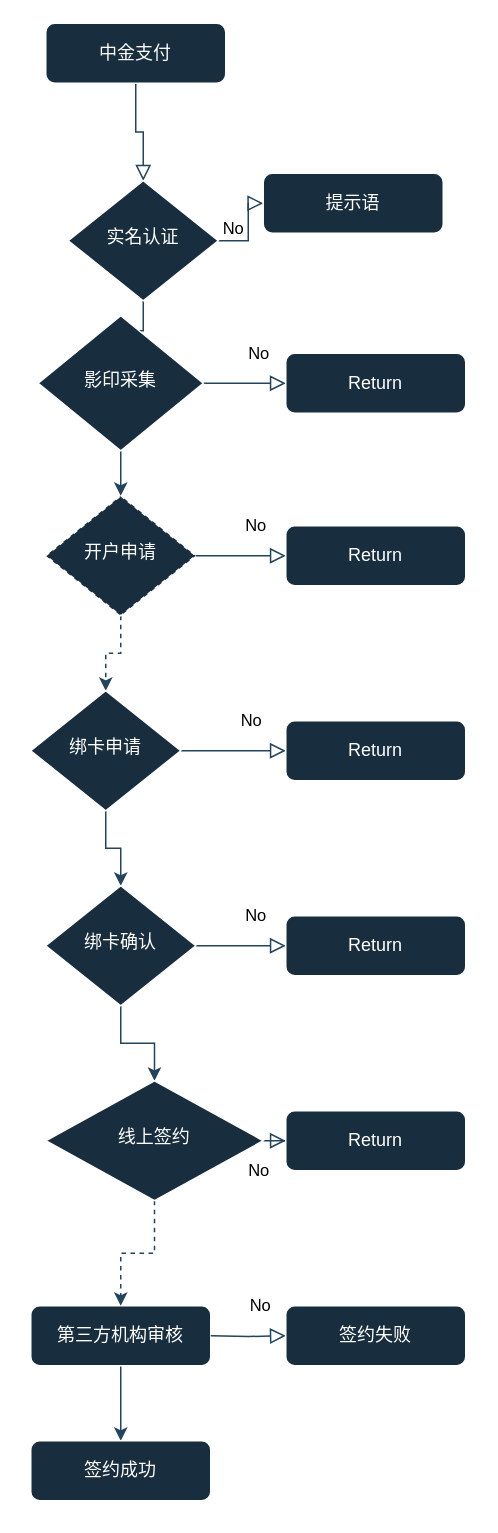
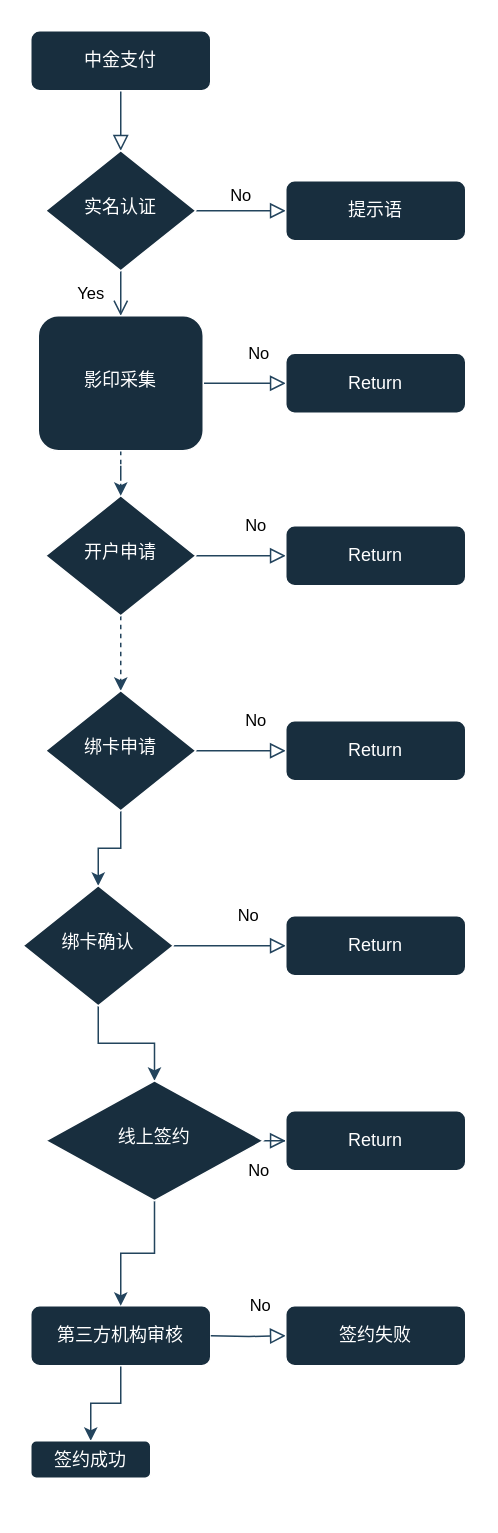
- <mxCell id="3" value="中金支付" style="rounded=1;whiteSpace=wrap;html=1;fontSize=12;glass=0;strokeWidth=1;shadow=0;labelBackgroundColor=none;fillColor=#182E3E;strokeColor=#FFFFFF;fontColor=#FFFFFF;" parent="1" vertex="1"><mxGeometry x="30" y="15" width="120" height="40" as="geometry" /></mxCell>
+ <mxCell id="3" value="中金支付" style="rounded=1;whiteSpace=wrap;html=1;fontSize=12;glass=0;strokeWidth=1;shadow=0;labelBackgroundColor=none;fillColor=#182E3E;strokeColor=#FFFFFF;fontColor=#FFFFFF;" parent="1" vertex="1"><mxGeometry x="20" y="20" width="120" height="40" as="geometry" /></mxCell>
- <mxCell id="7" value="提示语" style="rounded=1;whiteSpace=wrap;html=1;fontSize=12;glass=0;strokeWidth=1;shadow=0;labelBackgroundColor=none;fillColor=#182E3E;strokeColor=#FFFFFF;fontColor=#FFFFFF;" parent="1" vertex="1"><mxGeometry x="175" y="115" width="120" height="40" as="geometry" /></mxCell>
+ <mxCell id="7" value="提示语" style="rounded=1;whiteSpace=wrap;html=1;fontSize=12;glass=0;strokeWidth=1;shadow=0;labelBackgroundColor=none;fillColor=#182E3E;strokeColor=#FFFFFF;fontColor=#FFFFFF;" parent="1" vertex="1"><mxGeometry x="190" y="120" width="120" height="40" as="geometry" /></mxCell>
- <mxCell id="6" value="实名认证" style="rhombus;whiteSpace=wrap;html=1;shadow=0;fontFamily=Helvetica;fontSize=12;align=center;strokeWidth=1;spacing=6;spacingTop=-4;labelBackgroundColor=none;fillColor=#182E3E;strokeColor=#FFFFFF;fontColor=#FFFFFF;" parent="1" vertex="1"><mxGeometry x="45" y="120" width="100" height="80" as="geometry" /></mxCell>
+ <mxCell id="6" value="实名认证" style="rhombus;whiteSpace=wrap;html=1;shadow=0;fontFamily=Helvetica;fontSize=12;align=center;strokeWidth=1;spacing=6;spacingTop=-4;labelBackgroundColor=none;fillColor=#182E3E;strokeColor=#FFFFFF;fontColor=#FFFFFF;" parent="1" vertex="1"><mxGeometry x="30" y="100" width="100" height="80" as="geometry" /></mxCell>
- <mxCell id="16" value="影印采集" style="rhombus;whiteSpace=wrap;html=1;shadow=0;fontFamily=Helvetica;fontSize=12;align=center;strokeWidth=1;spacing=6;spacingTop=-4;labelBackgroundColor=none;fillColor=#182E3E;strokeColor=#FFFFFF;fontColor=#FFFFFF;" parent="1" vertex="1"><mxGeometry x="25" y="210" width="110" height="90" as="geometry" /></mxCell>
+ <mxCell id="16" value="影印采集" style="whiteSpace=wrap;html=1;shadow=0;fontFamily=Helvetica;fontSize=12;align=center;strokeWidth=1;spacing=6;spacingTop=-4;labelBackgroundColor=none;fillColor=#182E3E;strokeColor=#FFFFFF;fontColor=#FFFFFF;rounded=1;" parent="1" vertex="1"><mxGeometry x="25" y="210" width="110" height="90" as="geometry" /></mxCell>
- <mxCell id="15" value="" style="edgeStyle=orthogonalEdgeStyle;rounded=0;orthogonalLoop=1;jettySize=auto;html=1;strokeColor=#23445D;" parent="1" source="16" target="10" edge="1"><mxGeometry relative="1" as="geometry" /></mxCell>
+ <mxCell id="15" value="" style="edgeStyle=orthogonalEdgeStyle;rounded=0;orthogonalLoop=1;jettySize=auto;html=1;strokeColor=#23445D;dashed=1;" parent="1" source="16" target="10" edge="1"><mxGeometry relative="1" as="geometry" /></mxCell>
- <mxCell id="10" value="开户申请" style="rhombus;whiteSpace=wrap;html=1;shadow=0;fontFamily=Helvetica;fontSize=12;align=center;strokeWidth=1;spacing=6;spacingTop=-4;labelBackgroundColor=none;fillColor=#182E3E;strokeColor=#FFFFFF;fontColor=#FFFFFF;dashed=1;" parent="1" vertex="1"><mxGeometry x="30" y="330" width="100" height="80" as="geometry" /></mxCell>
+ <mxCell id="10" value="开户申请" style="rhombus;whiteSpace=wrap;html=1;shadow=0;fontFamily=Helvetica;fontSize=12;align=center;strokeWidth=1;spacing=6;spacingTop=-4;labelBackgroundColor=none;fillColor=#182E3E;strokeColor=#FFFFFF;fontColor=#FFFFFF;" parent="1" vertex="1"><mxGeometry x="30" y="330" width="100" height="80" as="geometry" /></mxCell>
- <mxCell id="20" value="绑卡申请" style="rhombus;whiteSpace=wrap;html=1;shadow=0;fontFamily=Helvetica;fontSize=12;align=center;strokeWidth=1;spacing=6;spacingTop=-4;labelBackgroundColor=none;fillColor=#182E3E;strokeColor=#FFFFFF;fontColor=#FFFFFF;" parent="1" vertex="1"><mxGeometry x="20" y="460" width="100" height="80" as="geometry" /></mxCell>
+ <mxCell id="20" value="绑卡申请" style="rhombus;whiteSpace=wrap;html=1;shadow=0;fontFamily=Helvetica;fontSize=12;align=center;strokeWidth=1;spacing=6;spacingTop=-4;labelBackgroundColor=none;fillColor=#182E3E;strokeColor=#FFFFFF;fontColor=#FFFFFF;" parent="1" vertex="1"><mxGeometry x="30" y="460" width="100" height="80" as="geometry" /></mxCell>
- <mxCell id="24" value="绑卡确认" style="rhombus;whiteSpace=wrap;html=1;shadow=0;fontFamily=Helvetica;fontSize=12;align=center;strokeWidth=1;spacing=6;spacingTop=-4;labelBackgroundColor=none;fillColor=#182E3E;strokeColor=#FFFFFF;fontColor=#FFFFFF;" parent="1" vertex="1"><mxGeometry x="30" y="590" width="100" height="80" as="geometry" /></mxCell>
+ <mxCell id="24" value="绑卡确认" style="rhombus;whiteSpace=wrap;html=1;shadow=0;fontFamily=Helvetica;fontSize=12;align=center;strokeWidth=1;spacing=6;spacingTop=-4;labelBackgroundColor=none;fillColor=#182E3E;strokeColor=#FFFFFF;fontColor=#FFFFFF;" parent="1" vertex="1"><mxGeometry x="15" y="590" width="100" height="80" as="geometry" /></mxCell>
- <mxCell id="27" value="" style="edgeStyle=orthogonalEdgeStyle;rounded=0;orthogonalLoop=1;jettySize=auto;html=1;strokeColor=#23445D;dashed=1;" parent="1" source="28" target="13" edge="1"><mxGeometry relative="1" as="geometry" /></mxCell>
+ <mxCell id="27" value="" style="edgeStyle=orthogonalEdgeStyle;rounded=0;orthogonalLoop=1;jettySize=auto;html=1;strokeColor=#23445D;" parent="1" source="28" target="13" edge="1"><mxGeometry relative="1" as="geometry" /></mxCell>
- <mxCell id="33" value="签约成功" style="rounded=1;whiteSpace=wrap;html=1;fontSize=12;glass=0;strokeWidth=1;shadow=0;labelBackgroundColor=none;fillColor=#182E3E;strokeColor=#FFFFFF;fontColor=#FFFFFF;" parent="1" vertex="1"><mxGeometry x="20" y="960" width="120" height="40" as="geometry" /></mxCell>
+ <mxCell id="33" value="签约成功" style="rounded=1;whiteSpace=wrap;html=1;fontSize=12;glass=0;strokeWidth=1;shadow=0;labelBackgroundColor=none;fillColor=#182E3E;strokeColor=#FFFFFF;fontColor=#FFFFFF;" parent="1" vertex="1"><mxGeometry x="20" y="960" width="80" height="25" as="geometry" /></mxCell>
